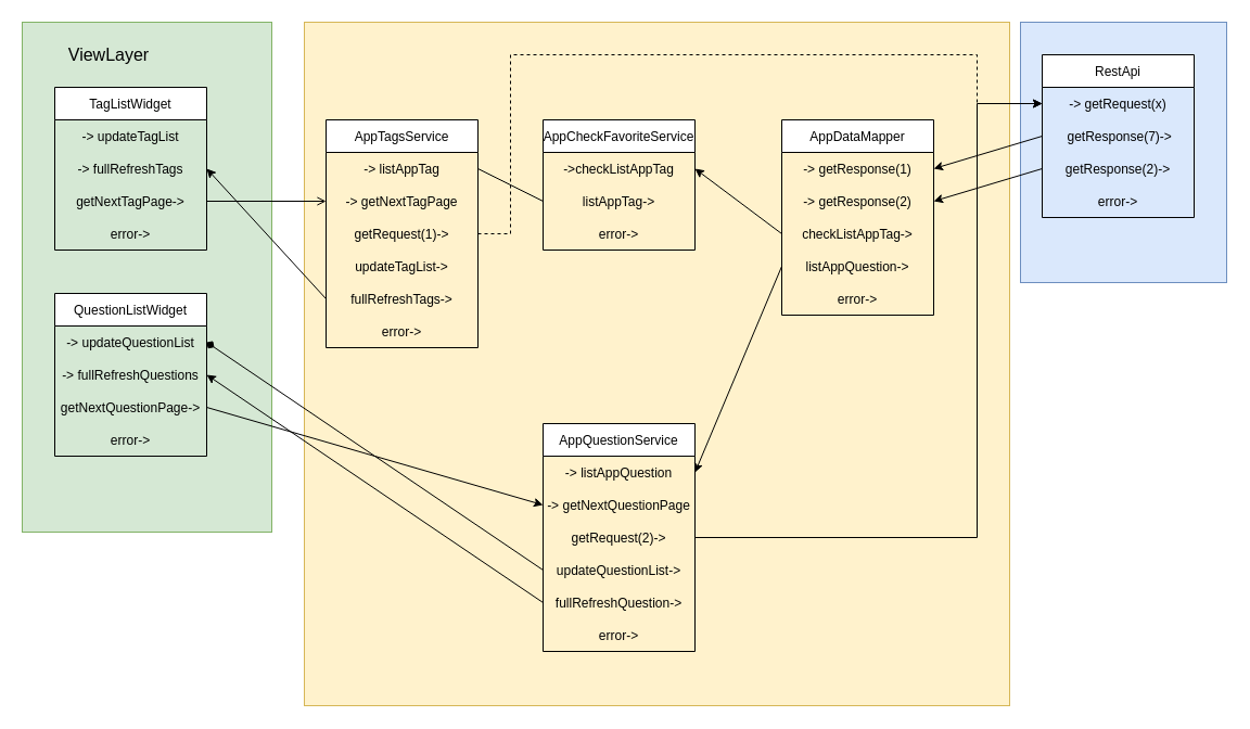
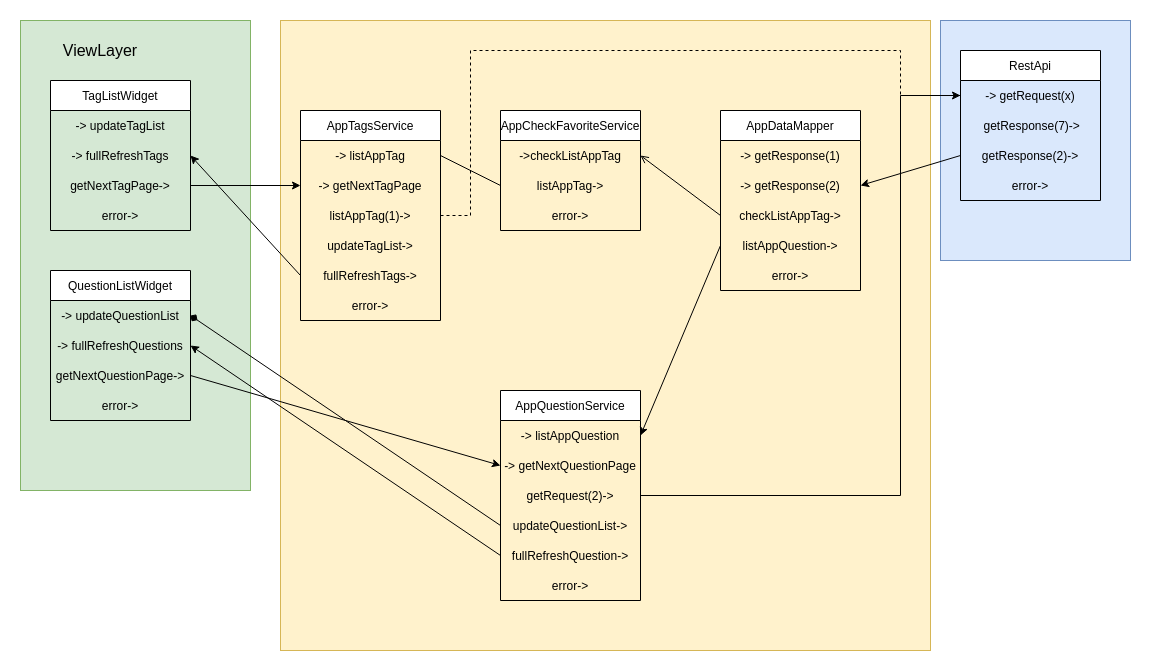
- <mxCell id="47" value="" style="endArrow=classic;html=1;rounded=0;exitX=0;exitY=0.5;exitDx=0;exitDy=0;entryX=1;entryY=0.5;entryDx=0;entryDy=0;" edge="1" parent="1" source="29" target="18"><mxGeometry width="50" height="50" relative="1" as="geometry"><mxPoint x="590" y="300" as="sourcePoint" /><mxPoint x="640" y="250" as="targetPoint" /></mxGeometry></mxCell>
- <mxCell id="52" value="" style="endArrow=classic;html=1;rounded=0;exitX=1;exitY=0.5;exitDx=0;exitDy=0;entryX=0;entryY=0.5;entryDx=0;entryDy=0;" edge="1" parent="1" source="40" target="28"><mxGeometry width="50" height="50" relative="1" as="geometry"><mxPoint x="540" y="420" as="sourcePoint" /><mxPoint x="590" y="370" as="targetPoint" /><Array as="points"><mxPoint x="900" y="495" /><mxPoint x="900" y="95" /></Array></mxGeometry></mxCell>
+ <mxCell id="52" value="" style="endArrow=none;html=1;rounded=0;exitX=1;exitY=0.5;exitDx=0;exitDy=0;entryX=0;entryY=0.5;entryDx=0;entryDy=0;" edge="1" parent="1" source="40" target="28"><mxGeometry width="50" height="50" relative="1" as="geometry"><mxPoint x="540" y="420" as="sourcePoint" /><mxPoint x="590" y="370" as="targetPoint" /><Array as="points"><mxPoint x="900" y="495" /><mxPoint x="900" y="95" /></Array></mxGeometry></mxCell>
- <mxCell id="48" value="" style="endArrow=classic;html=1;rounded=0;exitX=0;exitY=0.5;exitDx=0;exitDy=0;entryX=1;entryY=0.5;entryDx=0;entryDy=0;" edge="1" parent="1" source="20" target="24"><mxGeometry width="50" height="50" relative="1" as="geometry"><mxPoint x="590" y="300" as="sourcePoint" /><mxPoint x="640" y="250" as="targetPoint" /></mxGeometry></mxCell>
+ <mxCell id="48" value="" style="endArrow=open;html=1;rounded=0;exitX=0;exitY=0.5;exitDx=0;exitDy=0;entryX=1;entryY=0.5;entryDx=0;entryDy=0;" edge="1" parent="1" source="20" target="24"><mxGeometry width="50" height="50" relative="1" as="geometry"><mxPoint x="590" y="300" as="sourcePoint" /><mxPoint x="640" y="250" as="targetPoint" /></mxGeometry></mxCell>
- <mxCell id="44" value="" style="endArrow=open;html=1;rounded=0;exitX=1;exitY=0.5;exitDx=0;exitDy=0;entryX=0;entryY=0.5;entryDx=0;entryDy=0;" edge="1" parent="1" source="8" target="12"><mxGeometry width="50" height="50" relative="1" as="geometry"><mxPoint x="590" y="300" as="sourcePoint" /><mxPoint x="640" y="250" as="targetPoint" /></mxGeometry></mxCell>
+ <mxCell id="44" value="" style="endArrow=classic;html=1;rounded=0;exitX=1;exitY=0.5;exitDx=0;exitDy=0;entryX=0;entryY=0.5;entryDx=0;entryDy=0;" edge="1" parent="1" source="8" target="12"><mxGeometry width="50" height="50" relative="1" as="geometry"><mxPoint x="590" y="300" as="sourcePoint" /><mxPoint x="640" y="250" as="targetPoint" /></mxGeometry></mxCell>
- <mxCell id="13" value="getRequest(1)-&gt; " style="text;strokeColor=none;fillColor=none;align=center;verticalAlign=middle;spacingLeft=4;spacingRight=4;overflow=hidden;points=[[0,0.5],[1,0.5]];portConstraint=eastwest;rotatable=0;" vertex="1" parent="10"><mxGeometry y="90" width="140" height="30" as="geometry" /></mxCell>
+ <mxCell id="13" value="listAppTag(1)-&gt; " style="text;strokeColor=none;fillColor=none;align=center;verticalAlign=middle;spacingLeft=4;spacingRight=4;overflow=hidden;points=[[0,0.5],[1,0.5]];portConstraint=eastwest;rotatable=0;" vertex="1" parent="10"><mxGeometry y="90" width="140" height="30" as="geometry" /></mxCell>
